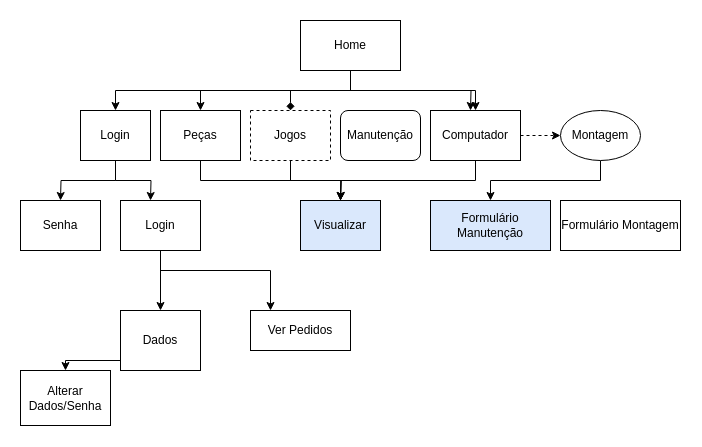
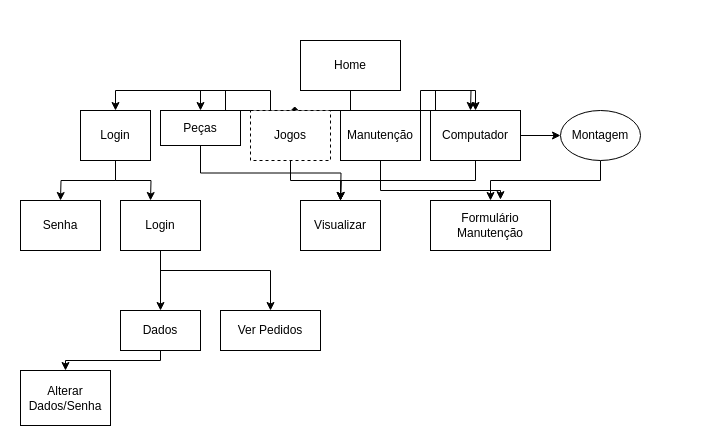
- <mxCell id="7" value="Home&lt;br&gt;" style="rounded=0;whiteSpace=wrap;html=1;" parent="1" vertex="1"><mxGeometry x="300" y="20" width="100" height="50" as="geometry" /></mxCell>
+ <mxCell id="7" value="Home&lt;br&gt;" style="rounded=0;whiteSpace=wrap;html=1;" parent="1" vertex="1"><mxGeometry x="300" y="40" width="100" height="50" as="geometry" /></mxCell>
- <mxCell id="19" value="Peças" style="rounded=0;whiteSpace=wrap;html=1;" parent="1" vertex="1"><mxGeometry x="160" y="110" width="80" height="50" as="geometry" /></mxCell>
+ <mxCell id="19" value="Peças" style="rounded=0;whiteSpace=wrap;html=1;" parent="1" vertex="1"><mxGeometry x="160" y="110" width="80" height="35" as="geometry" /></mxCell>
- <mxCell id="12" value="Manutenção" style="whiteSpace=wrap;html=1;rounded=1;" parent="1" vertex="1"><mxGeometry x="340" y="110" width="80" height="50" as="geometry" /></mxCell>
+ <mxCell id="12" value="Manutenção" style="rounded=0;whiteSpace=wrap;html=1;" parent="1" vertex="1"><mxGeometry x="340" y="110" width="80" height="50" as="geometry" /></mxCell>
- <mxCell id="9" style="edgeStyle=orthogonalEdgeStyle;rounded=0;orthogonalLoop=1;jettySize=auto;html=1;exitX=1;exitY=0.5;exitDx=0;exitDy=0;entryX=0;entryY=0.5;entryDx=0;entryDy=0;dashed=1;" edge="1" parent="1" source="10" target="31"><mxGeometry relative="1" as="geometry" /></mxCell>
+ <mxCell id="9" style="edgeStyle=orthogonalEdgeStyle;rounded=0;orthogonalLoop=1;jettySize=auto;html=1;exitX=1;exitY=0.5;exitDx=0;exitDy=0;entryX=0;entryY=0.5;entryDx=0;entryDy=0;" edge="1" parent="1" source="10" target="31"><mxGeometry relative="1" as="geometry" /></mxCell>
+ <mxCell id="11" style="edgeStyle=orthogonalEdgeStyle;rounded=0;orthogonalLoop=1;jettySize=auto;html=1;exitX=0.5;exitY=1;exitDx=0;exitDy=0;entryX=0.583;entryY=-0.017;entryDx=0;entryDy=0;entryPerimeter=0;" parent="1" source="12" target="27" edge="1"><mxGeometry relative="1" as="geometry"><mxPoint x="650" y="210" as="targetPoint" /><Array as="points"><mxPoint x="380" y="190" /><mxPoint x="500" y="190" /></Array></mxGeometry></mxCell>
- <mxCell id="29" value="Visualizar" style="rounded=0;whiteSpace=wrap;html=1;fillColor=#dae8fc;" vertex="1" parent="1"><mxGeometry x="300" y="200" width="80" height="50" as="geometry" /></mxCell>
+ <mxCell id="29" value="Visualizar" style="rounded=0;whiteSpace=wrap;html=1;" vertex="1" parent="1"><mxGeometry x="300" y="200" width="80" height="50" as="geometry" /></mxCell>
- <mxCell id="27" value="Formulário Manutenção" style="rounded=0;whiteSpace=wrap;html=1;fillColor=#dae8fc;" parent="1" vertex="1"><mxGeometry x="430" y="200" width="120" height="50" as="geometry" /></mxCell>
+ <mxCell id="27" value="Formulário Manutenção" style="rounded=0;whiteSpace=wrap;html=1;" parent="1" vertex="1"><mxGeometry x="430" y="200" width="120" height="50" as="geometry" /></mxCell>
- <mxCell id="32" value="Formulário Montagem" style="rounded=0;whiteSpace=wrap;html=1;" vertex="1" parent="1"><mxGeometry x="560" y="200" width="120" height="50" as="geometry" /></mxCell>
- <mxCell id="26" value="Ver Pedidos" style="rounded=0;whiteSpace=wrap;html=1;" parent="1" vertex="1"><mxGeometry x="250" y="310" width="100" height="40" as="geometry" /></mxCell>
+ <mxCell id="26" value="Ver Pedidos" style="rounded=0;whiteSpace=wrap;html=1;" parent="1" vertex="1"><mxGeometry x="220" y="310" width="100" height="40" as="geometry" /></mxCell>
- <mxCell id="25" value="Dados" style="rounded=0;whiteSpace=wrap;html=1;" parent="1" vertex="1"><mxGeometry x="120" y="310" width="80" height="60" as="geometry" /></mxCell>
+ <mxCell id="25" value="Dados" style="rounded=0;whiteSpace=wrap;html=1;" parent="1" vertex="1"><mxGeometry x="120" y="310" width="80" height="40" as="geometry" /></mxCell>
